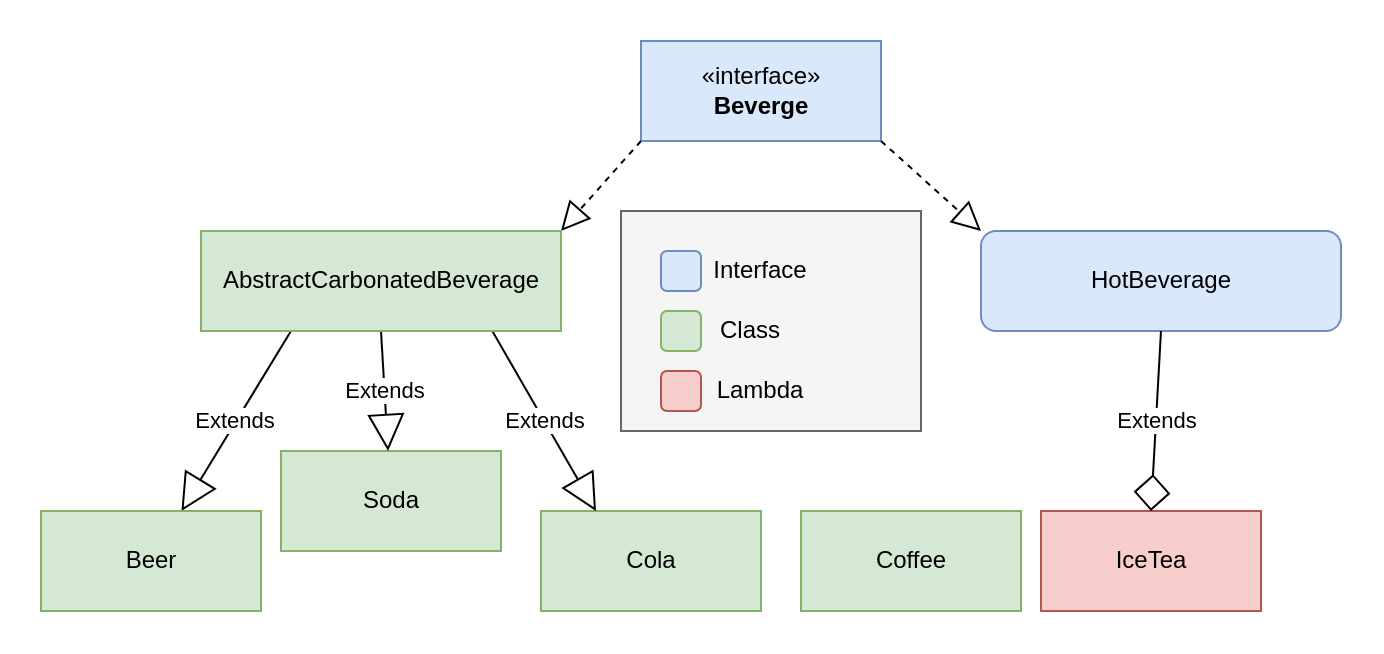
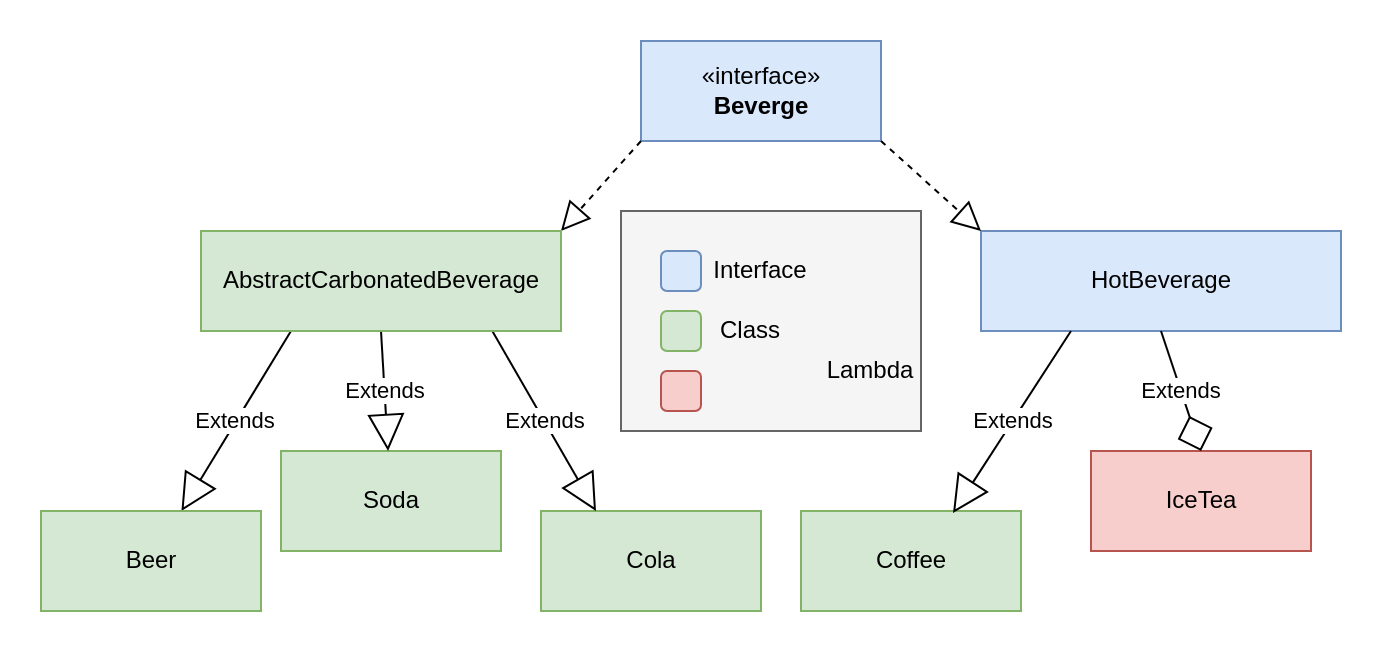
- <mxCell id="4" value="&lt;div&gt;HotBeverage&lt;/div&gt;" style="html=1;fillColor=#dae8fc;strokeColor=#6c8ebf;rounded=1;" parent="1" vertex="1"><mxGeometry x="490" y="115" width="180" height="50" as="geometry" /></mxCell>
+ <mxCell id="4" value="&lt;div&gt;HotBeverage&lt;/div&gt;" style="html=1;fillColor=#dae8fc;strokeColor=#6c8ebf;" parent="1" vertex="1"><mxGeometry x="490" y="115" width="180" height="50" as="geometry" /></mxCell>
- <mxCell id="26" value="Lambda" style="text;html=1;strokeColor=none;fillColor=none;align=center;verticalAlign=middle;whiteSpace=wrap;rounded=0;" parent="19" vertex="1"><mxGeometry x="50" y="80" width="40" height="20" as="geometry" /></mxCell>
+ <mxCell id="26" value="Lambda" style="text;html=1;strokeColor=none;fillColor=none;align=center;verticalAlign=middle;whiteSpace=wrap;rounded=0;" parent="19" vertex="1"><mxGeometry x="105" y="70" width="40" height="20" as="geometry" /></mxCell>
+ <mxCell id="15" value="Extends" style="endArrow=block;endSize=16;endFill=0;html=1;exitX=0.25;exitY=1;exitDx=0;exitDy=0;entryX=0.691;entryY=0.02;entryDx=0;entryDy=0;entryPerimeter=0;" parent="1" source="4" target="8" edge="1"><mxGeometry width="160" relative="1" as="geometry"><mxPoint x="175" y="195" as="sourcePoint" /><mxPoint x="123.421" y="265" as="targetPoint" /></mxGeometry></mxCell>
- <mxCell id="9" value="IceTea" style="html=1;fillColor=#f8cecc;strokeColor=#b85450;" parent="1" vertex="1"><mxGeometry x="520" y="255" width="110" height="50" as="geometry" /></mxCell>
+ <mxCell id="9" value="IceTea" style="html=1;fillColor=#f8cecc;strokeColor=#b85450;" parent="1" vertex="1"><mxGeometry x="545" y="225" width="110" height="50" as="geometry" /></mxCell>
